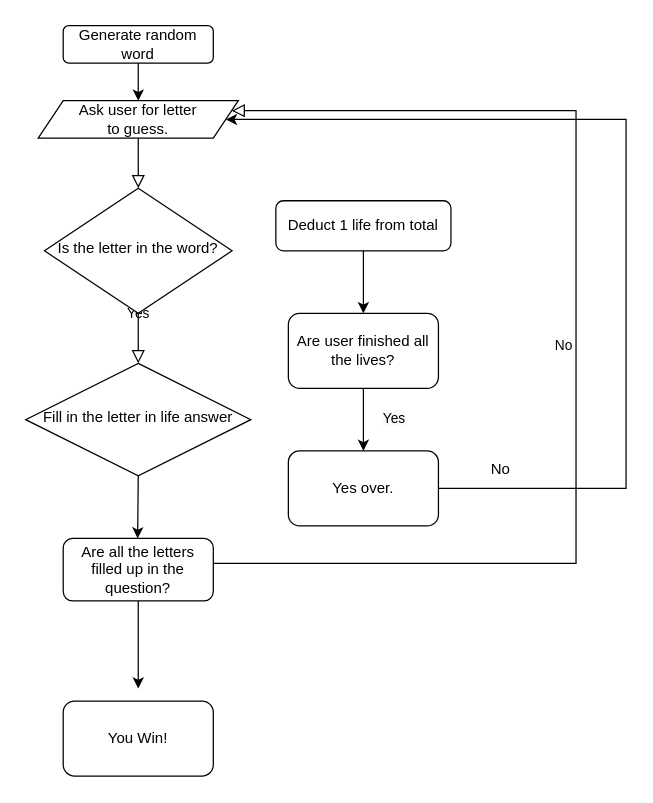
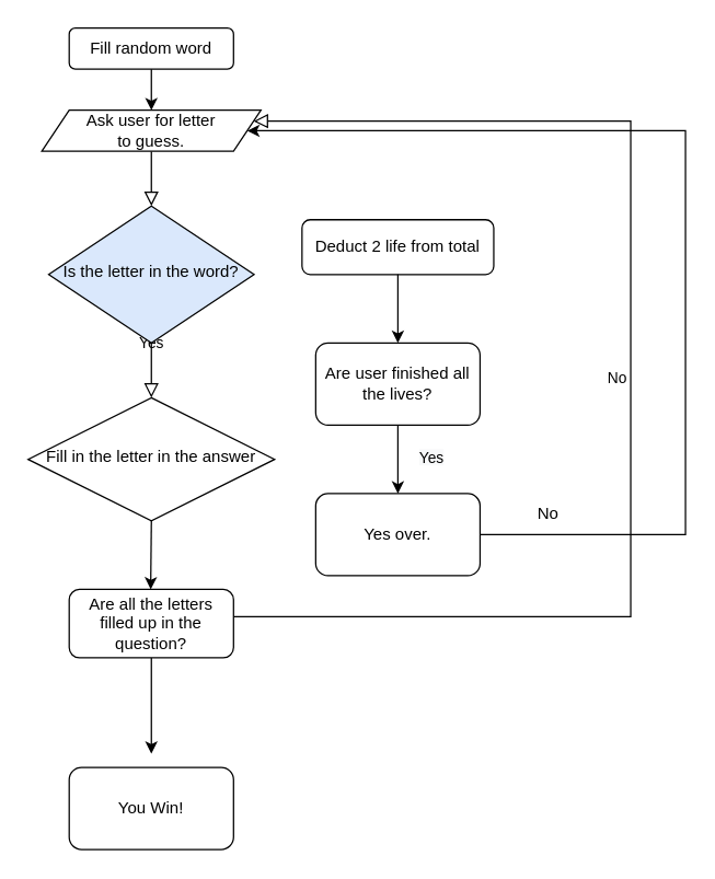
- <mxCell id="8" value="Generate random word" style="rounded=1;whiteSpace=wrap;html=1;" vertex="1" parent="1"><mxGeometry x="50" y="20" width="120" height="30" as="geometry" /></mxCell>
+ <mxCell id="8" value="Fill random word" style="rounded=1;whiteSpace=wrap;html=1;" vertex="1" parent="1"><mxGeometry x="50" y="20" width="120" height="30" as="geometry" /></mxCell>
- <mxCell id="5" value="Deduct 1 life from total" style="rounded=1;whiteSpace=wrap;html=1;fontSize=12;glass=0;strokeWidth=1;shadow=0;" parent="1" vertex="1"><mxGeometry x="220" y="160" width="140" height="40" as="geometry" /></mxCell>
+ <mxCell id="5" value="Deduct 2 life from total" style="rounded=1;whiteSpace=wrap;html=1;fontSize=12;glass=0;strokeWidth=1;shadow=0;" parent="1" vertex="1"><mxGeometry x="220" y="160" width="140" height="40" as="geometry" /></mxCell>
- <mxCell id="4" value="Is the letter in the word?" style="rhombus;whiteSpace=wrap;html=1;shadow=0;fontFamily=Helvetica;fontSize=12;align=center;strokeWidth=1;spacing=6;spacingTop=-4;" parent="1" vertex="1"><mxGeometry x="35" y="150" width="150" height="100" as="geometry" /></mxCell>
+ <mxCell id="4" value="Is the letter in the word?" style="rhombus;whiteSpace=wrap;html=1;shadow=0;fontFamily=Helvetica;fontSize=12;align=center;strokeWidth=1;spacing=6;spacingTop=-4;fillColor=#dae8fc;" parent="1" vertex="1"><mxGeometry x="35" y="150" width="150" height="100" as="geometry" /></mxCell>
- <mxCell id="6" value="Fill in the letter in life answer" style="rhombus;whiteSpace=wrap;html=1;shadow=0;fontFamily=Helvetica;fontSize=12;align=center;strokeWidth=1;spacing=6;spacingTop=-4;" parent="1" vertex="1"><mxGeometry x="20" y="290" width="180" height="90" as="geometry" /></mxCell>
+ <mxCell id="6" value="Fill in the letter in the answer" style="rhombus;whiteSpace=wrap;html=1;shadow=0;fontFamily=Helvetica;fontSize=12;align=center;strokeWidth=1;spacing=6;spacingTop=-4;" parent="1" vertex="1"><mxGeometry x="20" y="290" width="180" height="90" as="geometry" /></mxCell>
